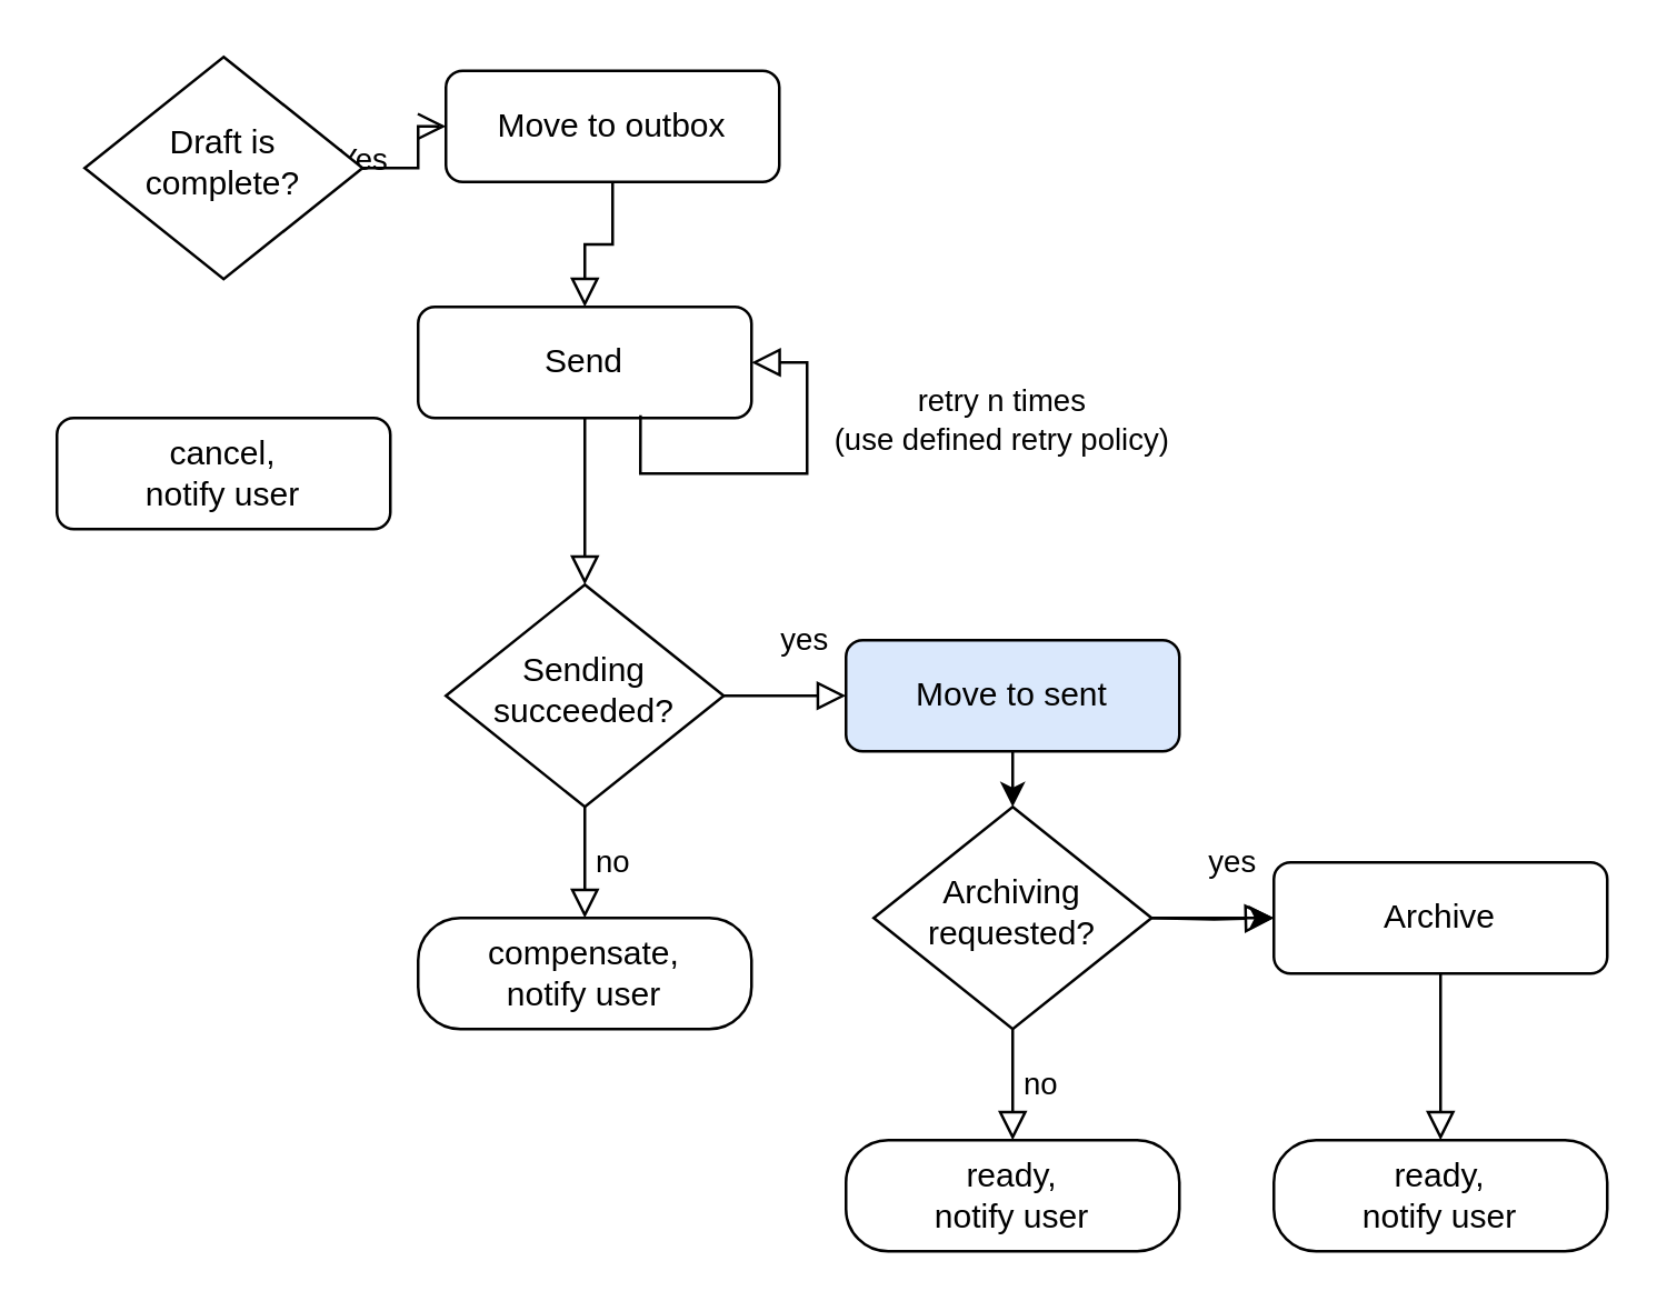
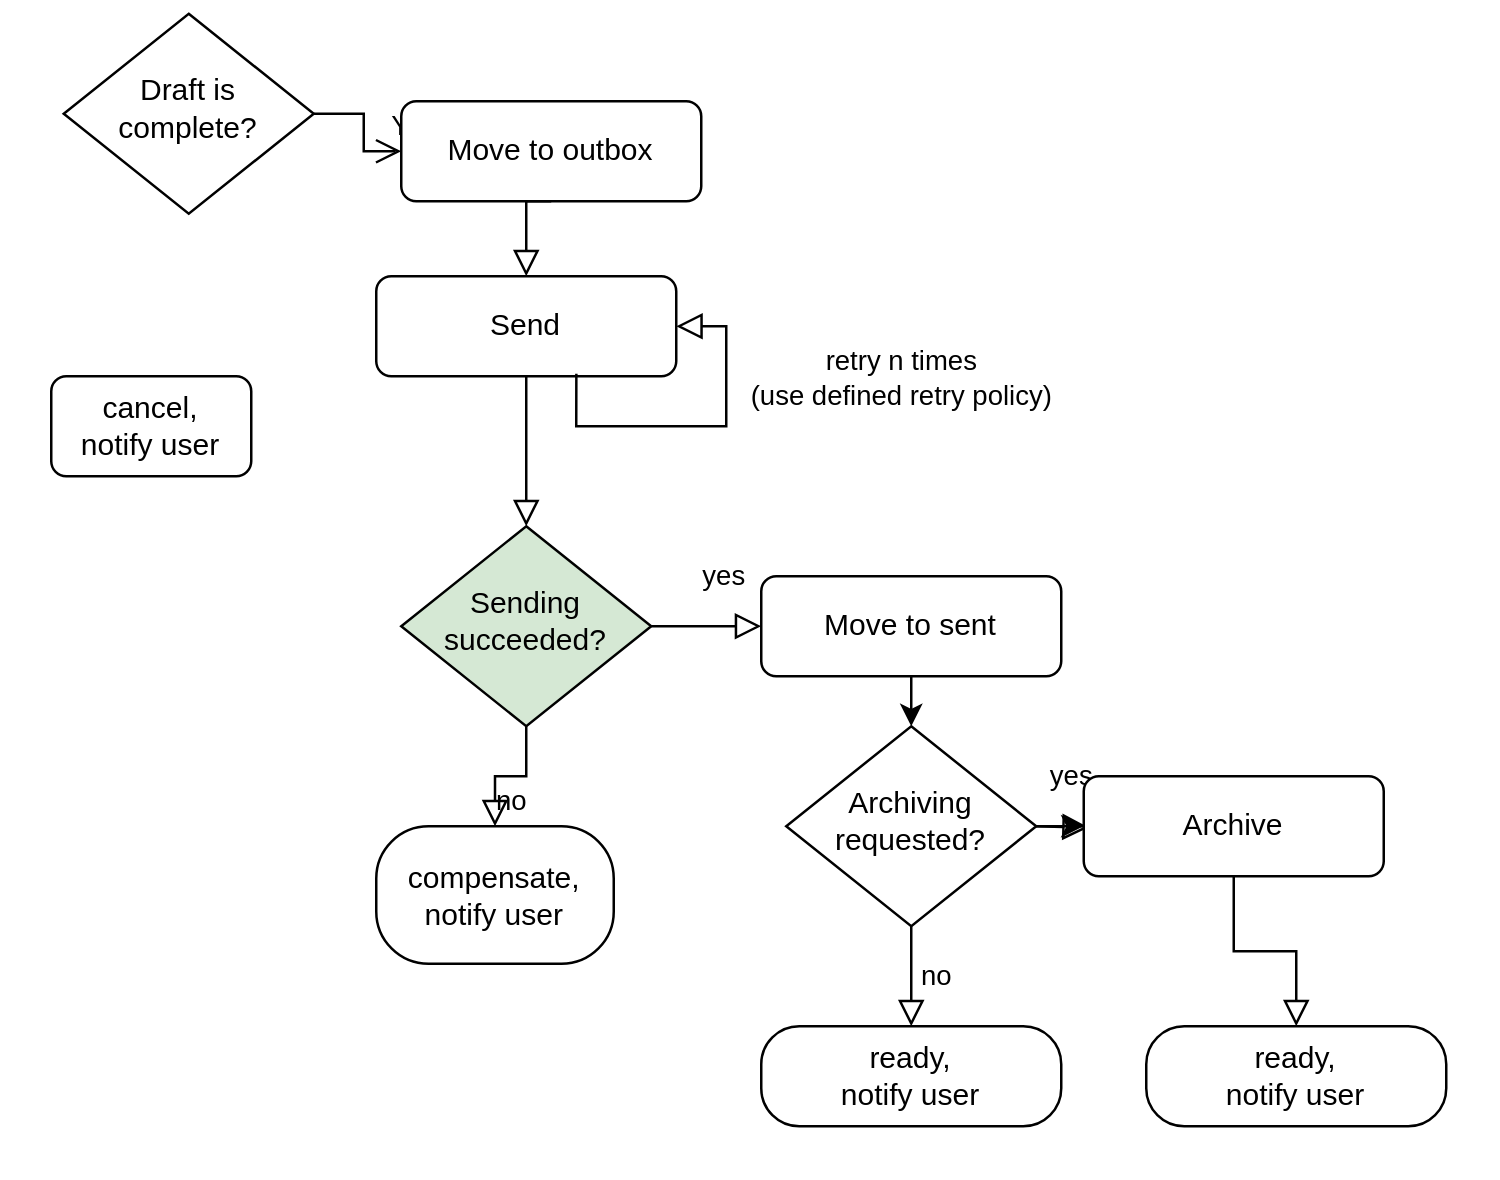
- <mxCell id="15" value="Move to outbox" style="rounded=1;whiteSpace=wrap;html=1;fontSize=12;glass=0;strokeWidth=1;shadow=0;" vertex="1" parent="1"><mxGeometry x="160" y="25" width="120" height="40" as="geometry" /></mxCell>
+ <mxCell id="15" value="Move to outbox" style="rounded=1;whiteSpace=wrap;html=1;fontSize=12;glass=0;strokeWidth=1;shadow=0;" vertex="1" parent="1"><mxGeometry x="160" y="40" width="120" height="40" as="geometry" /></mxCell>
- <mxCell id="3" value="Draft is&lt;br&gt;complete?" style="rhombus;whiteSpace=wrap;html=1;shadow=0;fontFamily=Helvetica;fontSize=12;align=center;strokeWidth=1;spacing=6;spacingTop=-4;" parent="1" vertex="1"><mxGeometry x="30" y="20" width="100" height="80" as="geometry" /></mxCell>
+ <mxCell id="3" value="Draft is&lt;br&gt;complete?" style="rhombus;whiteSpace=wrap;html=1;shadow=0;fontFamily=Helvetica;fontSize=12;align=center;strokeWidth=1;spacing=6;spacingTop=-4;" parent="1" vertex="1"><mxGeometry x="25" y="5" width="100" height="80" as="geometry" /></mxCell>
- <mxCell id="4" value="cancel, &lt;br&gt;notify user" style="rounded=1;whiteSpace=wrap;html=1;fontSize=12;glass=0;strokeWidth=1;shadow=0;" parent="1" vertex="1"><mxGeometry x="20" y="150" width="120" height="40" as="geometry" /></mxCell>
+ <mxCell id="4" value="cancel, &lt;br&gt;notify user" style="rounded=1;whiteSpace=wrap;html=1;fontSize=12;glass=0;strokeWidth=1;shadow=0;" parent="1" vertex="1"><mxGeometry x="20" y="150" width="80" height="40" as="geometry" /></mxCell>
- <mxCell id="7" value="Sending&lt;br&gt;succeeded?" style="rhombus;whiteSpace=wrap;html=1;shadow=0;fontFamily=Helvetica;fontSize=12;align=center;strokeWidth=1;spacing=6;spacingTop=-4;" parent="1" vertex="1"><mxGeometry x="160" y="210" width="100" height="80" as="geometry" /></mxCell>
+ <mxCell id="7" value="Sending&lt;br&gt;succeeded?" style="rhombus;whiteSpace=wrap;html=1;shadow=0;fontFamily=Helvetica;fontSize=12;align=center;strokeWidth=1;spacing=6;spacingTop=-4;fillColor=#d5e8d4;" parent="1" vertex="1"><mxGeometry x="160" y="210" width="100" height="80" as="geometry" /></mxCell>
- <mxCell id="9" value="Move to sent" style="rounded=1;whiteSpace=wrap;html=1;fontSize=12;glass=0;strokeWidth=1;shadow=0;fillColor=#dae8fc;" parent="1" vertex="1"><mxGeometry x="304" y="230" width="120" height="40" as="geometry" /></mxCell>
+ <mxCell id="9" value="Move to sent" style="rounded=1;whiteSpace=wrap;html=1;fontSize=12;glass=0;strokeWidth=1;shadow=0;" parent="1" vertex="1"><mxGeometry x="304" y="230" width="120" height="40" as="geometry" /></mxCell>
- <mxCell id="22" value="Archive" style="rounded=1;whiteSpace=wrap;html=1;fontSize=12;glass=0;strokeWidth=1;shadow=0;" vertex="1" parent="1"><mxGeometry x="458" y="310" width="120" height="40" as="geometry" /></mxCell>
+ <mxCell id="22" value="Archive" style="rounded=1;whiteSpace=wrap;html=1;fontSize=12;glass=0;strokeWidth=1;shadow=0;" vertex="1" parent="1"><mxGeometry x="433" y="310" width="120" height="40" as="geometry" /></mxCell>
- <mxCell id="10" value="compensate,&lt;br&gt;notify user" style="rounded=1;whiteSpace=wrap;html=1;fontSize=12;glass=0;strokeWidth=1;shadow=0;arcSize=38;" parent="1" vertex="1"><mxGeometry x="150" y="330" width="120" height="40" as="geometry" /></mxCell>
+ <mxCell id="10" value="compensate,&lt;br&gt;notify user" style="rounded=1;whiteSpace=wrap;html=1;fontSize=12;glass=0;strokeWidth=1;shadow=0;arcSize=38;" parent="1" vertex="1"><mxGeometry x="150" y="330" width="95" height="55" as="geometry" /></mxCell>
